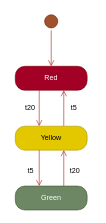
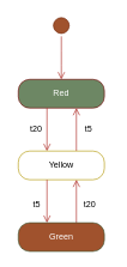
- <mxCell id="4" value="Red" style="rounded=1;whiteSpace=wrap;html=1;arcSize=40;fontColor=#ffffff;fillColor=#a20025;strokeColor=#6F0000;labelBackgroundColor=none;" parent="1" vertex="1"><mxGeometry x="25" y="110" width="120" height="40" as="geometry" /></mxCell>
+ <mxCell id="4" value="Red" style="rounded=1;whiteSpace=wrap;html=1;arcSize=40;fontColor=#ffffff;fillColor=#6d8764;strokeColor=#6F0000;labelBackgroundColor=none;" parent="1" vertex="1"><mxGeometry x="25" y="110" width="120" height="40" as="geometry" /></mxCell>
- <mxCell id="7" value="Yellow" style="rounded=1;whiteSpace=wrap;html=1;arcSize=40;fontColor=#000000;fillColor=#e3c800;strokeColor=#B09500;labelBackgroundColor=none;" parent="1" vertex="1"><mxGeometry x="25" y="210" width="120" height="40" as="geometry" /></mxCell>
+ <mxCell id="7" value="Yellow" style="rounded=1;whiteSpace=wrap;html=1;arcSize=40;fontColor=#000000;fillColor=#ffffff;strokeColor=#B09500;labelBackgroundColor=none;" parent="1" vertex="1"><mxGeometry x="25" y="210" width="120" height="40" as="geometry" /></mxCell>
- <mxCell id="10" value="Green" style="rounded=1;whiteSpace=wrap;html=1;arcSize=40;fontColor=#ffffff;fillColor=#6d8764;strokeColor=#3A5431;labelBackgroundColor=none;" parent="1" vertex="1"><mxGeometry x="25" y="310" width="120" height="40" as="geometry" /></mxCell>
+ <mxCell id="10" value="Green" style="rounded=1;whiteSpace=wrap;html=1;arcSize=40;fontColor=#ffffff;fillColor=#a0522d;strokeColor=#3A5431;labelBackgroundColor=none;" parent="1" vertex="1"><mxGeometry x="25" y="310" width="120" height="40" as="geometry" /></mxCell>
